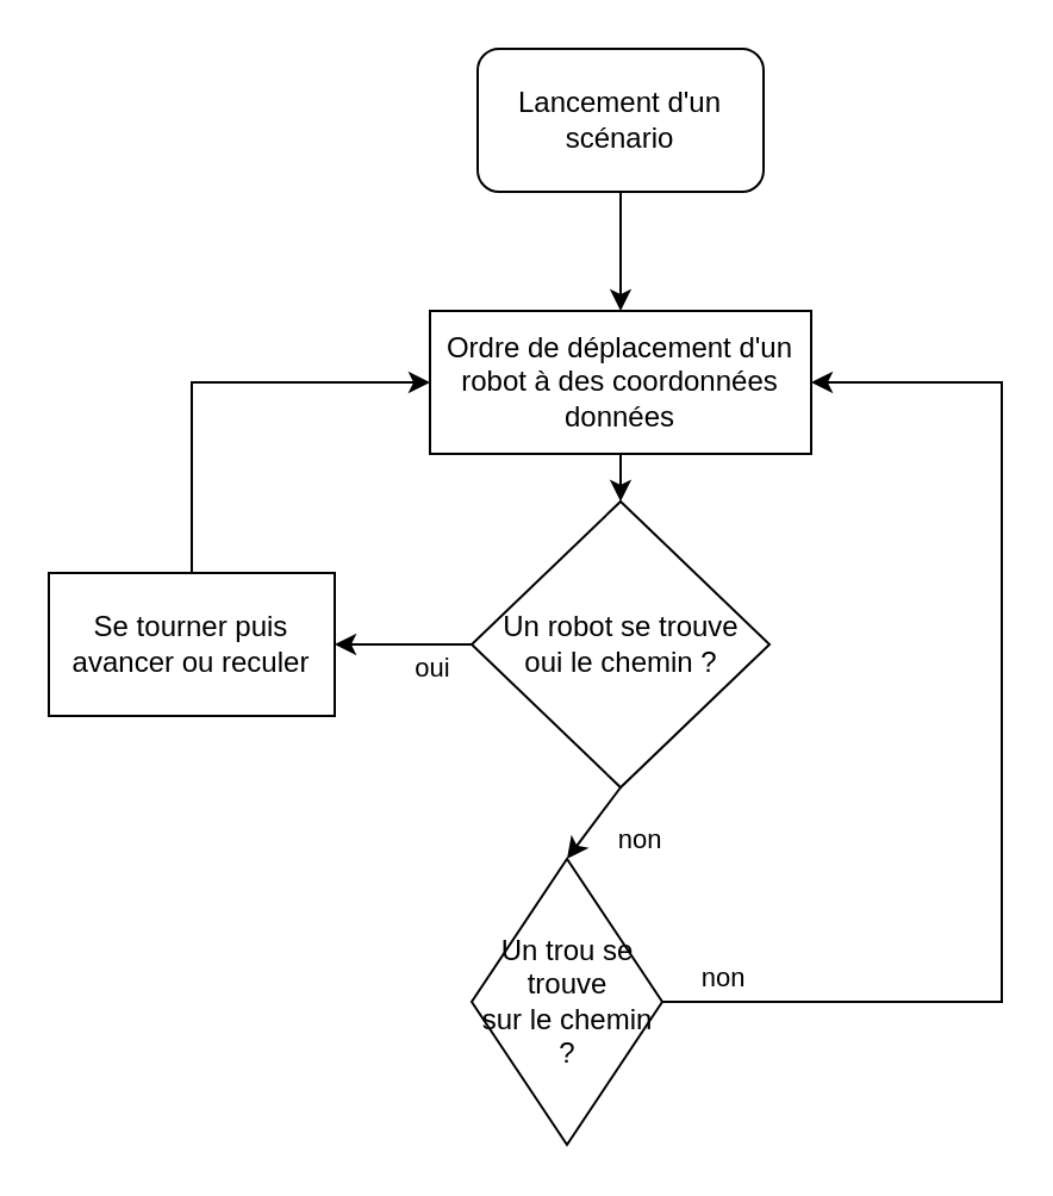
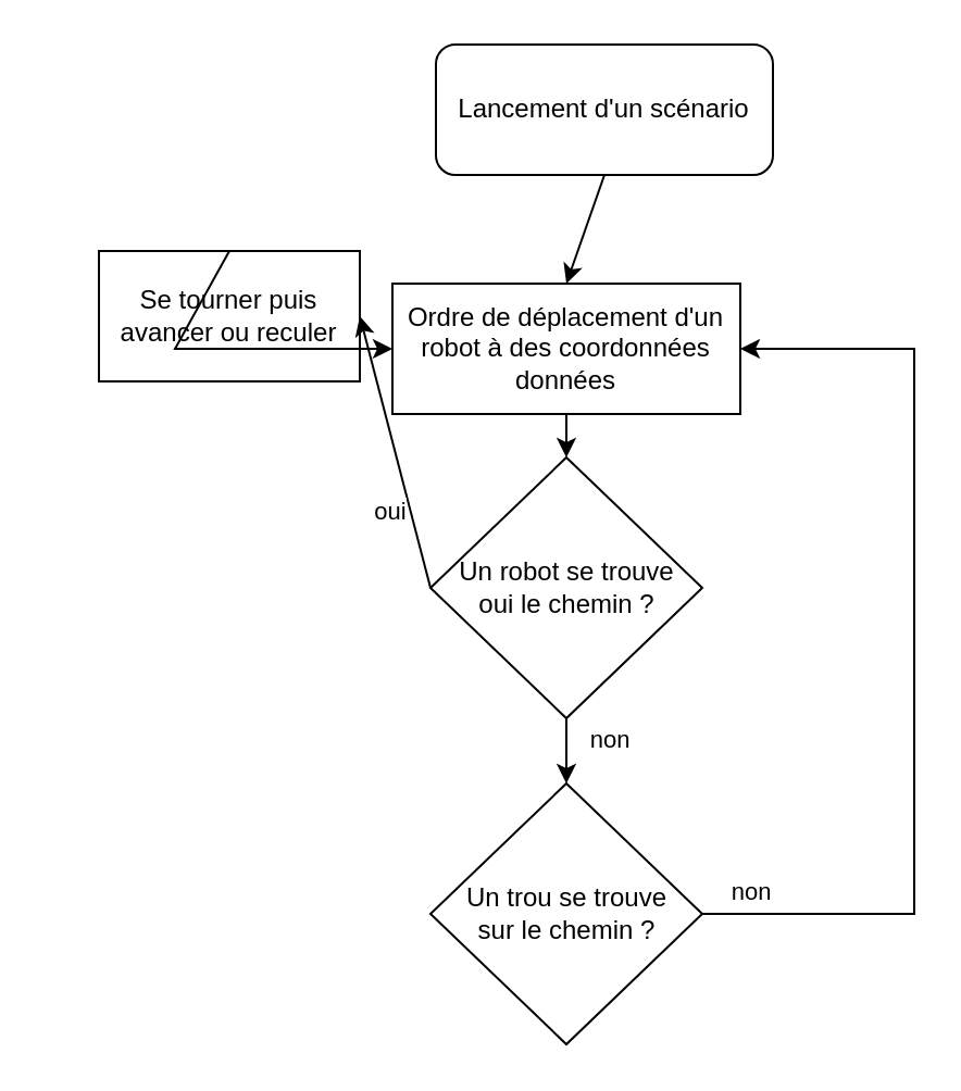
- <mxCell id="11" value="Lancement d'un scénario" style="rounded=1;whiteSpace=wrap;html=1;" vertex="1" parent="1"><mxGeometry x="200" y="20" width="120" height="60" as="geometry" /></mxCell>
+ <mxCell id="11" value="Lancement d'un scénario" style="rounded=1;whiteSpace=wrap;html=1;" vertex="1" parent="1"><mxGeometry x="200" y="20" width="155" height="60" as="geometry" /></mxCell>
- <mxCell id="4" value="&lt;span style=&quot;text-align: left;&quot;&gt;Se tourner puis avancer ou reculer&lt;/span&gt;" style="rounded=0;whiteSpace=wrap;html=1;" parent="1" vertex="1"><mxGeometry x="20" y="240" width="120" height="60" as="geometry" /></mxCell>
+ <mxCell id="4" value="&lt;span style=&quot;text-align: left;&quot;&gt;Se tourner puis avancer ou reculer&lt;/span&gt;" style="rounded=0;whiteSpace=wrap;html=1;" parent="1" vertex="1"><mxGeometry x="45" y="115" width="120" height="60" as="geometry" /></mxCell>
- <mxCell id="5" value="Un trou se trouve&lt;div&gt;sur le chemin ?&lt;/div&gt;" style="rhombus;whiteSpace=wrap;html=1;" parent="1" vertex="1"><mxGeometry x="197.5" y="360" width="80" height="120" as="geometry" /></mxCell>
+ <mxCell id="5" value="Un trou se trouve&lt;div&gt;sur le chemin ?&lt;/div&gt;" style="rhombus;whiteSpace=wrap;html=1;" parent="1" vertex="1"><mxGeometry x="197.5" y="360" width="125" height="120" as="geometry" /></mxCell>
